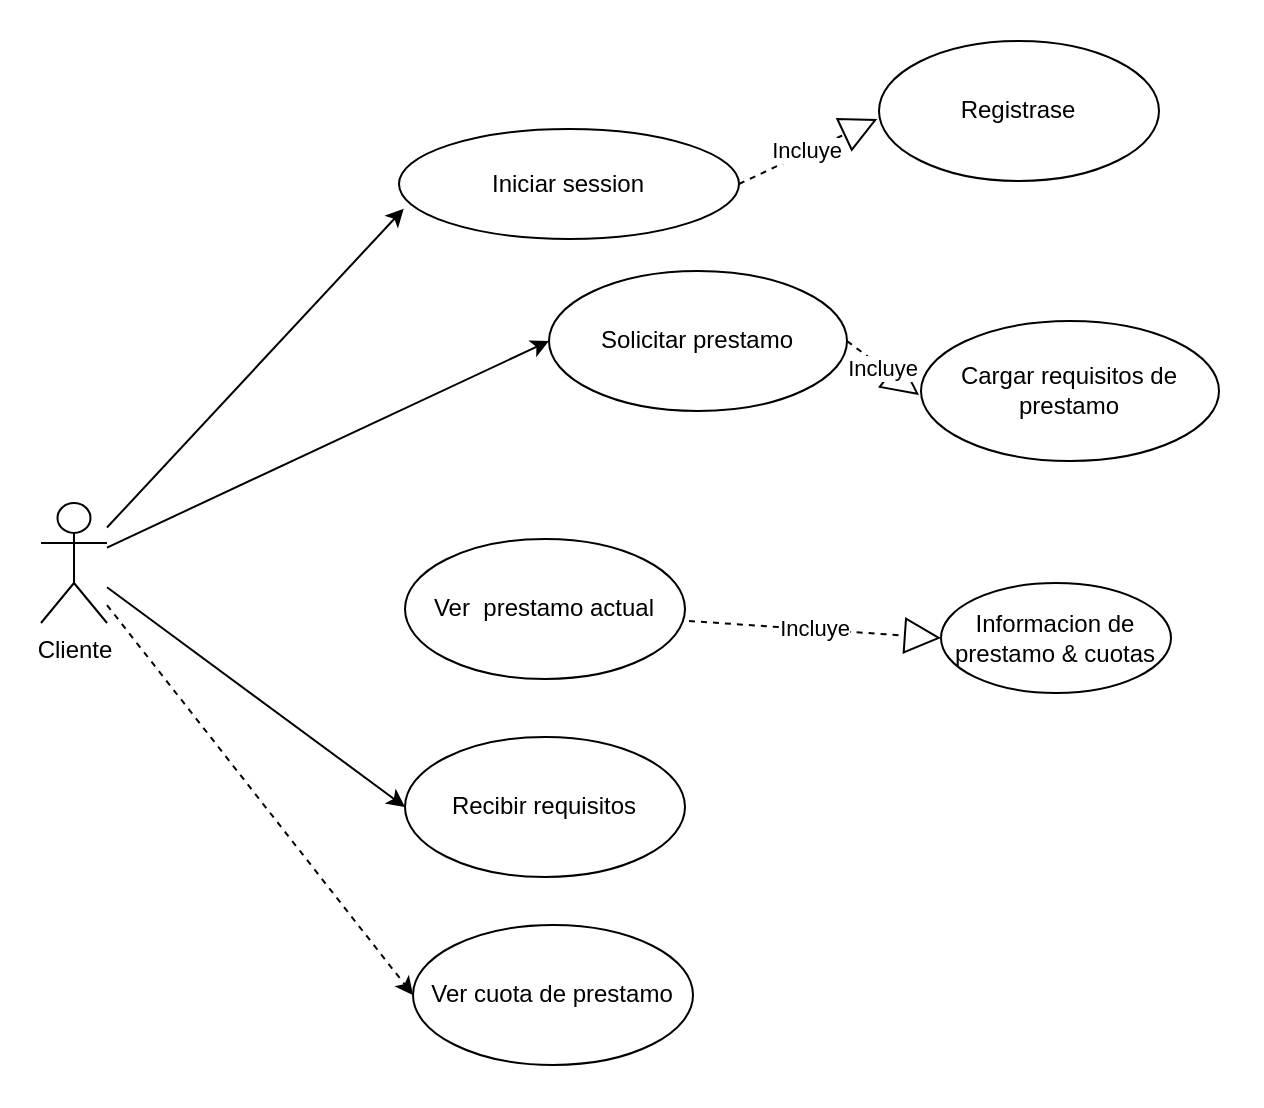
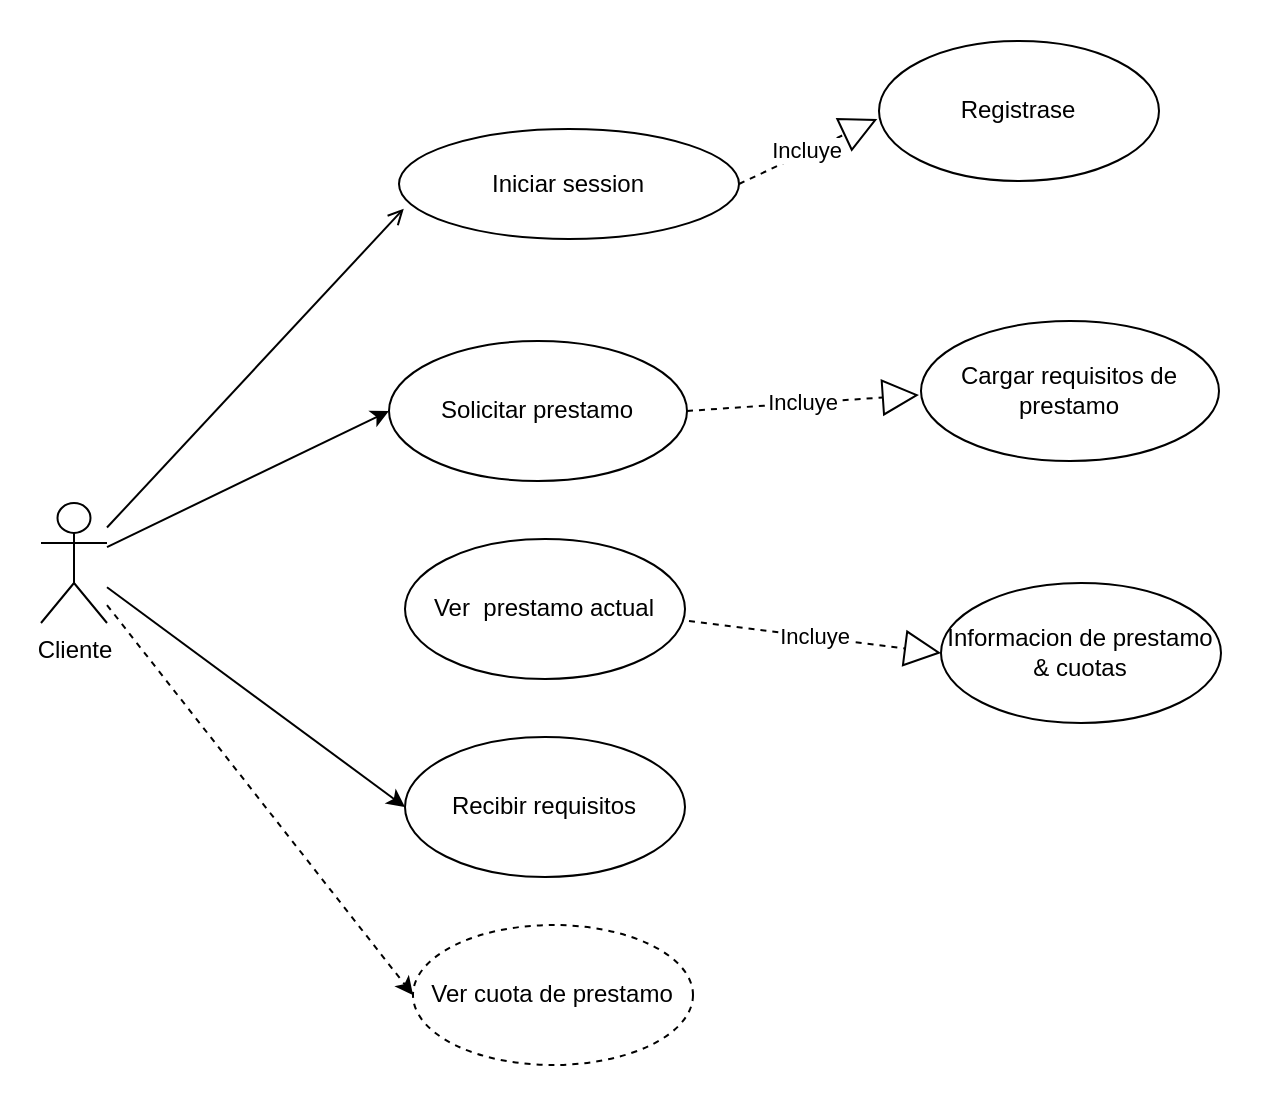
- <mxCell id="2" style="edgeStyle=none;html=1;entryX=0.014;entryY=0.724;entryDx=0;entryDy=0;entryPerimeter=0;" edge="1" parent="1" source="6" target="7"><mxGeometry relative="1" as="geometry" /></mxCell>
+ <mxCell id="2" style="edgeStyle=none;html=1;entryX=0.014;entryY=0.724;entryDx=0;entryDy=0;entryPerimeter=0;endArrow=open;" edge="1" parent="1" source="6" target="7"><mxGeometry relative="1" as="geometry" /></mxCell>
- <mxCell id="8" value="Solicitar prestamo" style="ellipse;whiteSpace=wrap;html=1;" vertex="1" parent="1"><mxGeometry x="274" y="135" width="149" height="70" as="geometry" /></mxCell>
+ <mxCell id="8" value="Solicitar prestamo" style="ellipse;whiteSpace=wrap;html=1;" vertex="1" parent="1"><mxGeometry x="194" y="170" width="149" height="70" as="geometry" /></mxCell>
- <mxCell id="14" value="Informacion de prestamo &amp;amp; cuotas" style="ellipse;whiteSpace=wrap;html=1;" vertex="1" parent="1"><mxGeometry x="470" y="291" width="115" height="55" as="geometry" /></mxCell>
+ <mxCell id="14" value="Informacion de prestamo &amp;amp; cuotas" style="ellipse;whiteSpace=wrap;html=1;" vertex="1" parent="1"><mxGeometry x="470" y="291" width="140" height="70" as="geometry" /></mxCell>
- <mxCell id="12" value="Ver cuota de prestamo" style="ellipse;whiteSpace=wrap;html=1;" vertex="1" parent="1"><mxGeometry x="206" y="462" width="140" height="70" as="geometry" /></mxCell>
+ <mxCell id="12" value="Ver cuota de prestamo" style="ellipse;whiteSpace=wrap;html=1;dashed=1;" vertex="1" parent="1"><mxGeometry x="206" y="462" width="140" height="70" as="geometry" /></mxCell>
